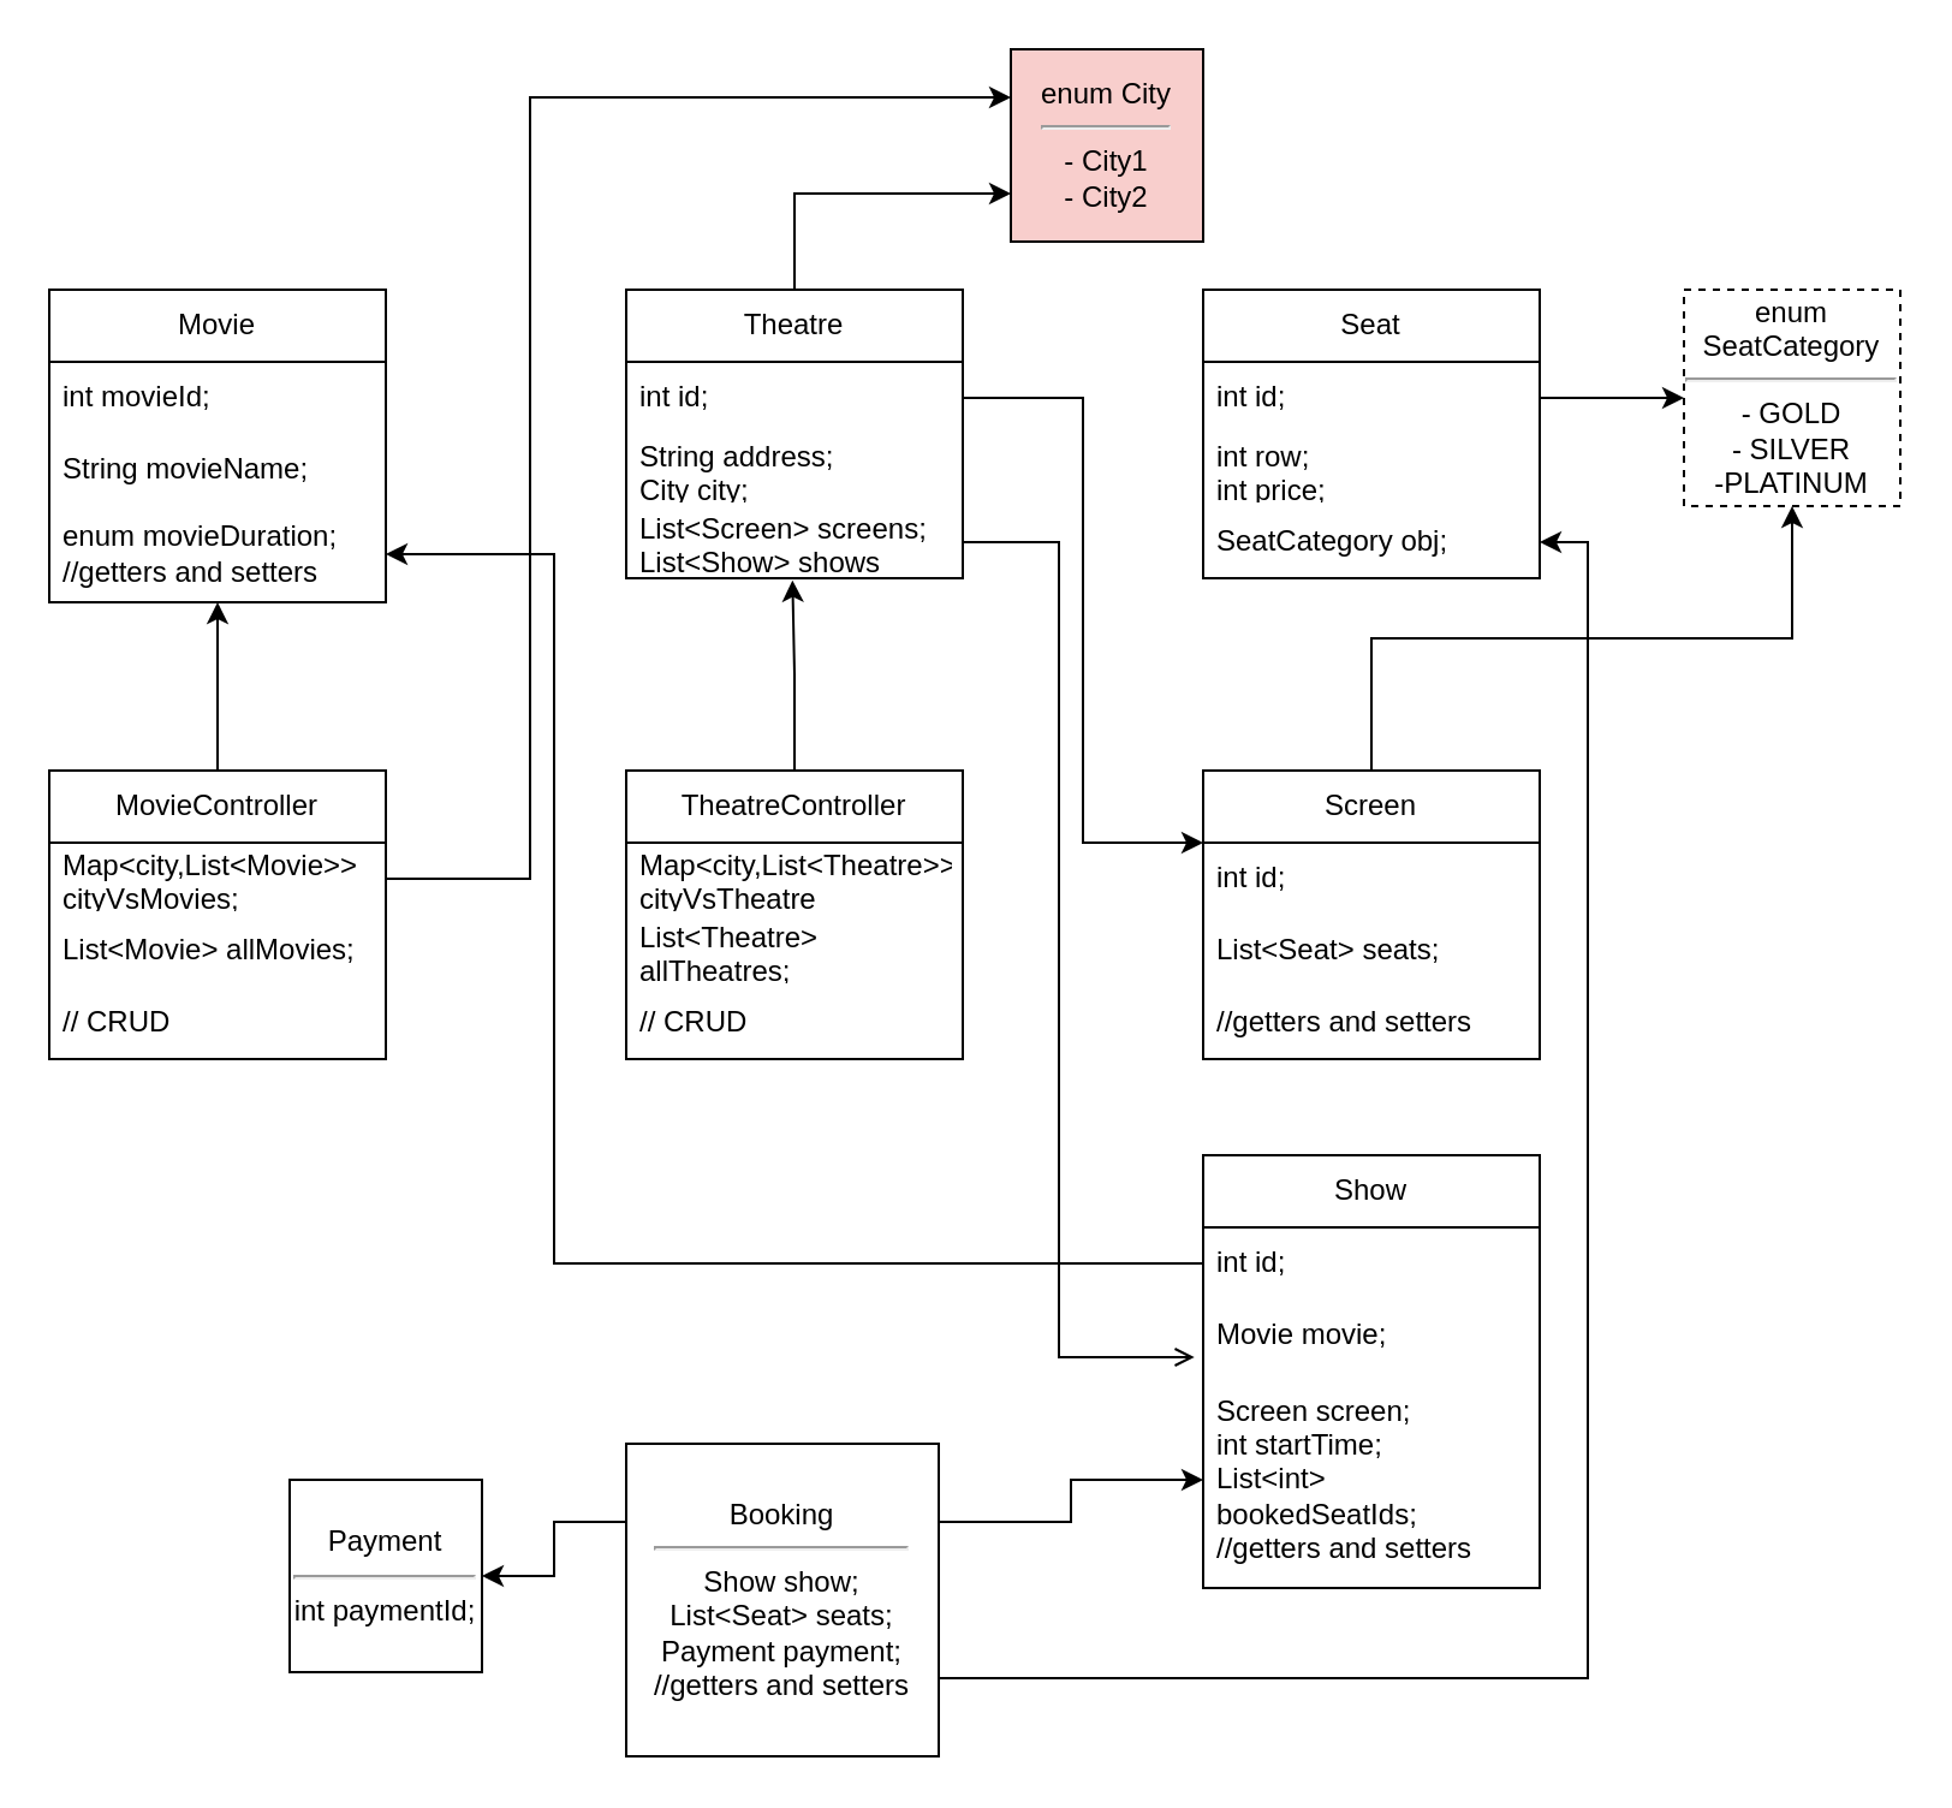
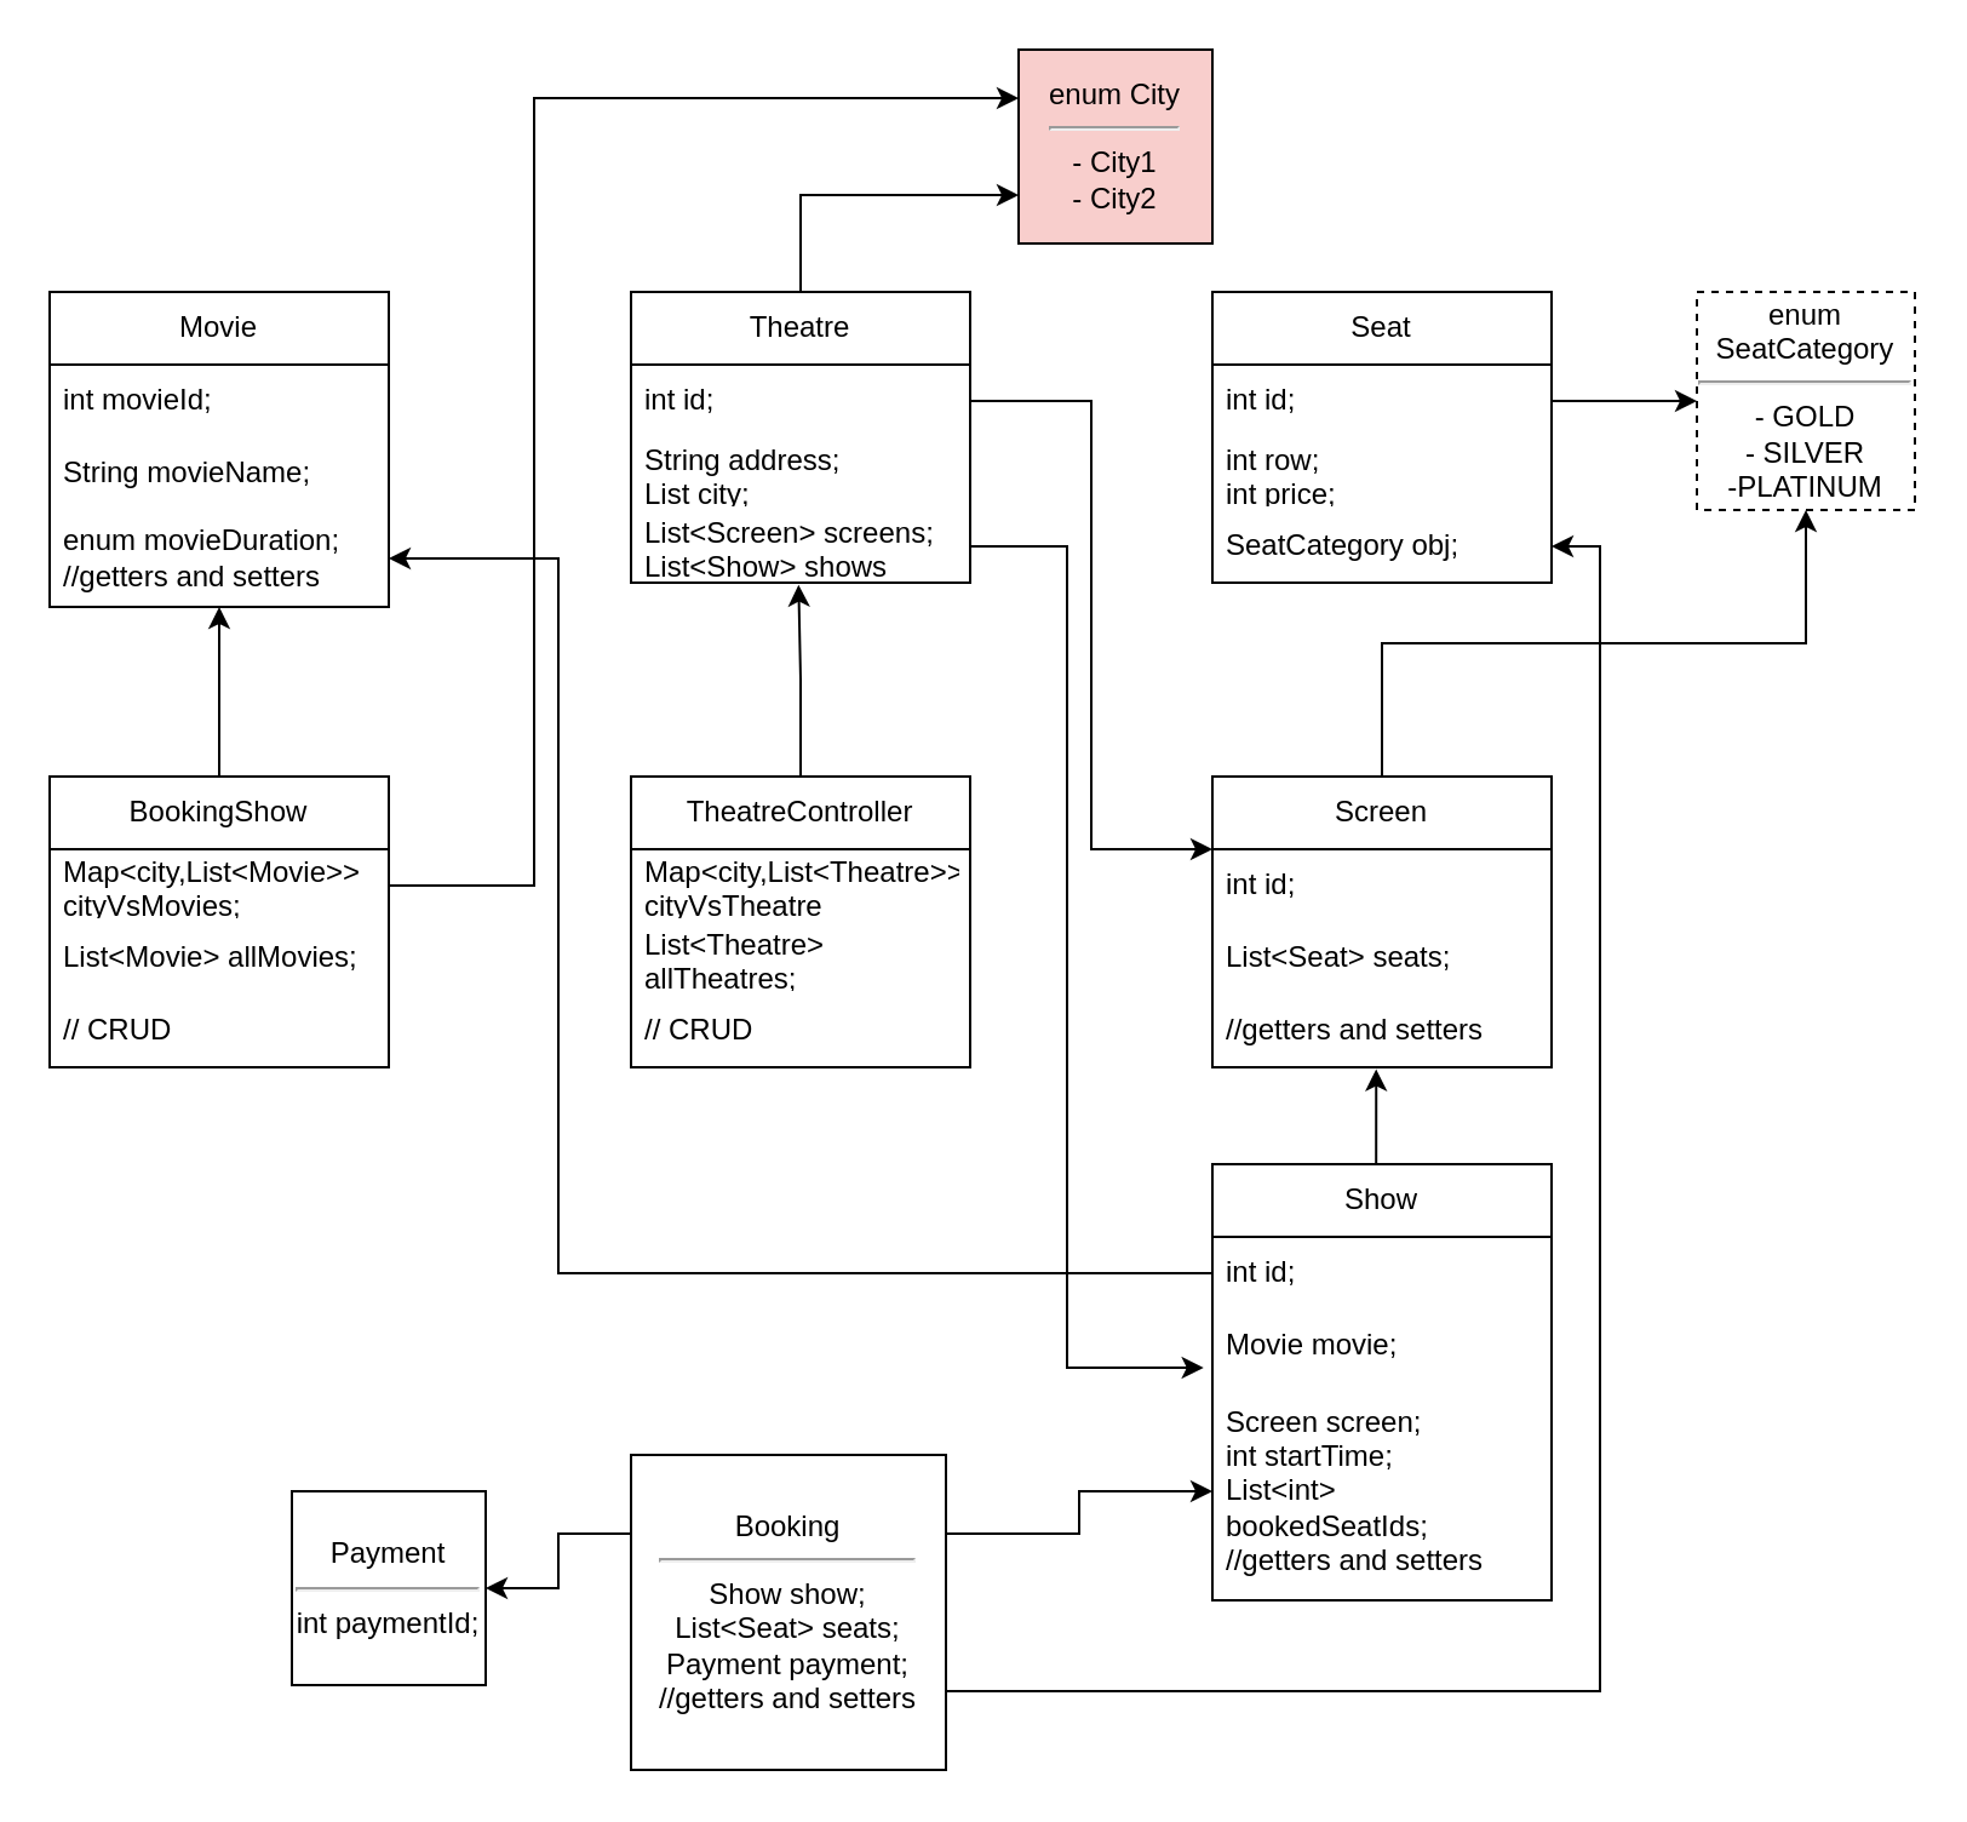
- <mxCell id="14" value="String address;&lt;div&gt;City city;&lt;/div&gt;" style="text;strokeColor=none;fillColor=none;align=left;verticalAlign=middle;spacingLeft=4;spacingRight=4;overflow=hidden;points=[[0,0.5],[1,0.5]];portConstraint=eastwest;rotatable=0;whiteSpace=wrap;html=1;" vertex="1" parent="12"><mxGeometry y="60" width="140" height="30" as="geometry" /></mxCell>
+ <mxCell id="14" value="String address;&lt;div&gt;List city;&lt;/div&gt;" style="text;strokeColor=none;fillColor=none;align=left;verticalAlign=middle;spacingLeft=4;spacingRight=4;overflow=hidden;points=[[0,0.5],[1,0.5]];portConstraint=eastwest;rotatable=0;whiteSpace=wrap;html=1;" vertex="1" parent="12"><mxGeometry y="60" width="140" height="30" as="geometry" /></mxCell>
- <mxCell id="6" value="MovieController" style="swimlane;fontStyle=0;childLayout=stackLayout;horizontal=1;startSize=30;horizontalStack=0;resizeParent=1;resizeParentMax=0;resizeLast=0;collapsible=1;marginBottom=0;whiteSpace=wrap;html=1;" vertex="1" parent="1"><mxGeometry x="20" y="320" width="140" height="120" as="geometry" /></mxCell>
+ <mxCell id="6" value="BookingShow" style="swimlane;fontStyle=0;childLayout=stackLayout;horizontal=1;startSize=30;horizontalStack=0;resizeParent=1;resizeParentMax=0;resizeLast=0;collapsible=1;marginBottom=0;whiteSpace=wrap;html=1;" vertex="1" parent="1"><mxGeometry x="20" y="320" width="140" height="120" as="geometry" /></mxCell>
+ <mxCell id="37" style="edgeStyle=orthogonalEdgeStyle;rounded=0;orthogonalLoop=1;jettySize=auto;html=1;exitX=0.5;exitY=0;exitDx=0;exitDy=0;entryX=0.483;entryY=1.027;entryDx=0;entryDy=0;entryPerimeter=0;" edge="1" parent="1" source="29" target="28"><mxGeometry relative="1" as="geometry" /></mxCell>
- <mxCell id="40" style="edgeStyle=orthogonalEdgeStyle;rounded=0;orthogonalLoop=1;jettySize=auto;html=1;exitX=1;exitY=0.5;exitDx=0;exitDy=0;entryX=-0.026;entryY=0.8;entryDx=0;entryDy=0;entryPerimeter=0;endArrow=open;" edge="1" parent="1" source="15" target="31"><mxGeometry relative="1" as="geometry"><Array as="points"><mxPoint x="440" y="225" /><mxPoint x="440" y="564" /></Array></mxGeometry></mxCell>
+ <mxCell id="40" style="edgeStyle=orthogonalEdgeStyle;rounded=0;orthogonalLoop=1;jettySize=auto;html=1;exitX=1;exitY=0.5;exitDx=0;exitDy=0;entryX=-0.026;entryY=0.8;entryDx=0;entryDy=0;entryPerimeter=0;" edge="1" parent="1" source="15" target="31"><mxGeometry relative="1" as="geometry"><Array as="points"><mxPoint x="440" y="225" /><mxPoint x="440" y="564" /></Array></mxGeometry></mxCell>
